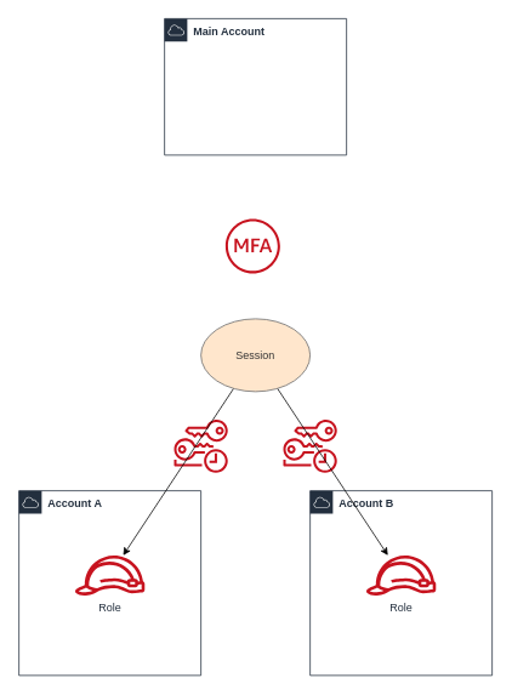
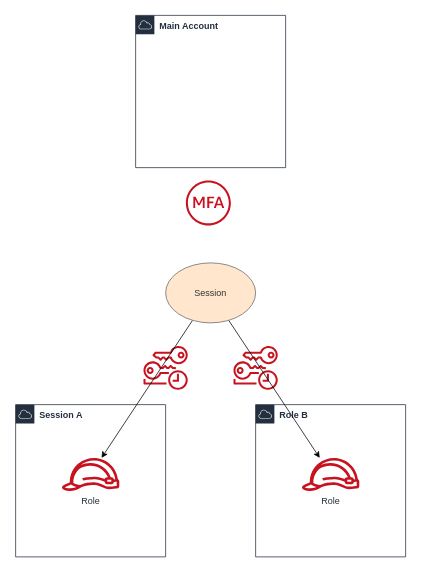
- <mxCell id="7" value="Main Account" style="points=[[0,0],[0.25,0],[0.5,0],[0.75,0],[1,0],[1,0.25],[1,0.5],[1,0.75],[1,1],[0.75,1],[0.5,1],[0.25,1],[0,1],[0,0.75],[0,0.5],[0,0.25]];outlineConnect=0;gradientColor=none;html=1;whiteSpace=wrap;fontSize=12;fontStyle=1;shape=mxgraph.aws4.group;grIcon=mxgraph.aws4.group_aws_cloud;strokeColor=#232F3E;fillColor=none;verticalAlign=top;align=left;spacingLeft=30;fontColor=#232F3E;dashed=0;" vertex="1" parent="1"><mxGeometry x="180" y="20" width="200" height="150" as="geometry" /></mxCell>
+ <mxCell id="7" value="Main Account" style="points=[[0,0],[0.25,0],[0.5,0],[0.75,0],[1,0],[1,0.25],[1,0.5],[1,0.75],[1,1],[0.75,1],[0.5,1],[0.25,1],[0,1],[0,0.75],[0,0.5],[0,0.25]];outlineConnect=0;gradientColor=none;html=1;whiteSpace=wrap;fontSize=12;fontStyle=1;shape=mxgraph.aws4.group;grIcon=mxgraph.aws4.group_aws_cloud;strokeColor=#232F3E;fillColor=none;verticalAlign=top;align=left;spacingLeft=30;fontColor=#232F3E;dashed=0;" vertex="1" parent="1"><mxGeometry x="180" y="20" width="200" height="203" as="geometry" /></mxCell>
- <mxCell id="2" value="Account A" style="points=[[0,0],[0.25,0],[0.5,0],[0.75,0],[1,0],[1,0.25],[1,0.5],[1,0.75],[1,1],[0.75,1],[0.5,1],[0.25,1],[0,1],[0,0.75],[0,0.5],[0,0.25]];outlineConnect=0;gradientColor=none;html=1;whiteSpace=wrap;fontSize=12;fontStyle=1;shape=mxgraph.aws4.group;grIcon=mxgraph.aws4.group_aws_cloud;strokeColor=#232F3E;fillColor=none;verticalAlign=top;align=left;spacingLeft=30;fontColor=#232F3E;dashed=0;" vertex="1" parent="1"><mxGeometry x="20" y="539" width="200" height="203" as="geometry" /></mxCell>
+ <mxCell id="2" value="Session A" style="points=[[0,0],[0.25,0],[0.5,0],[0.75,0],[1,0],[1,0.25],[1,0.5],[1,0.75],[1,1],[0.75,1],[0.5,1],[0.25,1],[0,1],[0,0.75],[0,0.5],[0,0.25]];outlineConnect=0;gradientColor=none;html=1;whiteSpace=wrap;fontSize=12;fontStyle=1;shape=mxgraph.aws4.group;grIcon=mxgraph.aws4.group_aws_cloud;strokeColor=#232F3E;fillColor=none;verticalAlign=top;align=left;spacingLeft=30;fontColor=#232F3E;dashed=0;" vertex="1" parent="1"><mxGeometry x="20" y="539" width="200" height="203" as="geometry" /></mxCell>
- <mxCell id="8" value="Account B" style="points=[[0,0],[0.25,0],[0.5,0],[0.75,0],[1,0],[1,0.25],[1,0.5],[1,0.75],[1,1],[0.75,1],[0.5,1],[0.25,1],[0,1],[0,0.75],[0,0.5],[0,0.25]];outlineConnect=0;gradientColor=none;html=1;whiteSpace=wrap;fontSize=12;fontStyle=1;shape=mxgraph.aws4.group;grIcon=mxgraph.aws4.group_aws_cloud;strokeColor=#232F3E;fillColor=none;verticalAlign=top;align=left;spacingLeft=30;fontColor=#232F3E;dashed=0;" vertex="1" parent="1"><mxGeometry x="340" y="539" width="200" height="203" as="geometry" /></mxCell>
+ <mxCell id="8" value="Role B" style="points=[[0,0],[0.25,0],[0.5,0],[0.75,0],[1,0],[1,0.25],[1,0.5],[1,0.75],[1,1],[0.75,1],[0.5,1],[0.25,1],[0,1],[0,0.75],[0,0.5],[0,0.25]];outlineConnect=0;gradientColor=none;html=1;whiteSpace=wrap;fontSize=12;fontStyle=1;shape=mxgraph.aws4.group;grIcon=mxgraph.aws4.group_aws_cloud;strokeColor=#232F3E;fillColor=none;verticalAlign=top;align=left;spacingLeft=30;fontColor=#232F3E;dashed=0;" vertex="1" parent="1"><mxGeometry x="340" y="539" width="200" height="203" as="geometry" /></mxCell>
